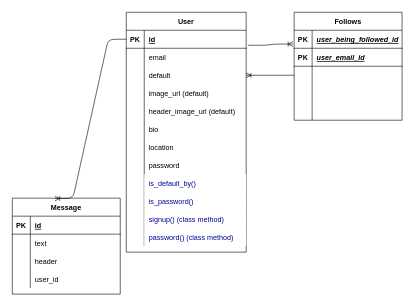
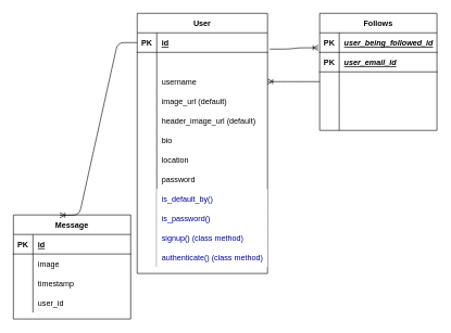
- <mxCell id="8" value="email" style="shape=partialRectangle;connectable=0;fillColor=none;top=0;left=0;bottom=0;right=0;align=left;spacingLeft=6;overflow=hidden;" vertex="1" parent="6"><mxGeometry x="30" width="170" height="30" as="geometry" /></mxCell>
- <mxCell id="11" value="default" style="shape=partialRectangle;connectable=0;fillColor=none;top=0;left=0;bottom=0;right=0;align=left;spacingLeft=6;overflow=hidden;" vertex="1" parent="9"><mxGeometry x="30" width="170" height="30" as="geometry" /></mxCell>
+ <mxCell id="11" value="username" style="shape=partialRectangle;connectable=0;fillColor=none;top=0;left=0;bottom=0;right=0;align=left;spacingLeft=6;overflow=hidden;" vertex="1" parent="9"><mxGeometry x="30" width="170" height="30" as="geometry" /></mxCell>
- <mxCell id="38" value="password() (class method)" style="shape=partialRectangle;connectable=0;top=0;left=0;bottom=0;right=0;align=left;spacingLeft=6;overflow=hidden;fontColor=#000099;" vertex="1" parent="36"><mxGeometry x="30" width="170" height="30" as="geometry" /></mxCell>
+ <mxCell id="38" value="authenticate() (class method)" style="shape=partialRectangle;connectable=0;top=0;left=0;bottom=0;right=0;align=left;spacingLeft=6;overflow=hidden;fontColor=#000099;" vertex="1" parent="36"><mxGeometry x="30" width="170" height="30" as="geometry" /></mxCell>
- <mxCell id="61" value="text" style="shape=partialRectangle;connectable=0;fillColor=none;top=0;left=0;bottom=0;right=0;align=left;spacingLeft=6;overflow=hidden;" vertex="1" parent="59"><mxGeometry x="30" width="150" height="30" as="geometry" /></mxCell>
+ <mxCell id="61" value="image" style="shape=partialRectangle;connectable=0;fillColor=none;top=0;left=0;bottom=0;right=0;align=left;spacingLeft=6;overflow=hidden;" vertex="1" parent="59"><mxGeometry x="30" width="150" height="30" as="geometry" /></mxCell>
- <mxCell id="64" value="header" style="shape=partialRectangle;connectable=0;fillColor=none;top=0;left=0;bottom=0;right=0;align=left;spacingLeft=6;overflow=hidden;" vertex="1" parent="62"><mxGeometry x="30" width="150" height="30" as="geometry" /></mxCell>
+ <mxCell id="64" value="timestamp" style="shape=partialRectangle;connectable=0;fillColor=none;top=0;left=0;bottom=0;right=0;align=left;spacingLeft=6;overflow=hidden;" vertex="1" parent="62"><mxGeometry x="30" width="150" height="30" as="geometry" /></mxCell>
